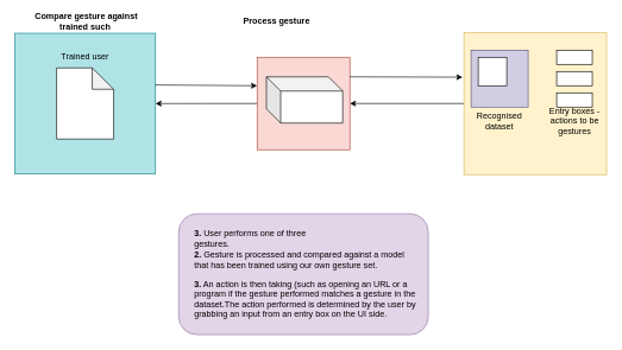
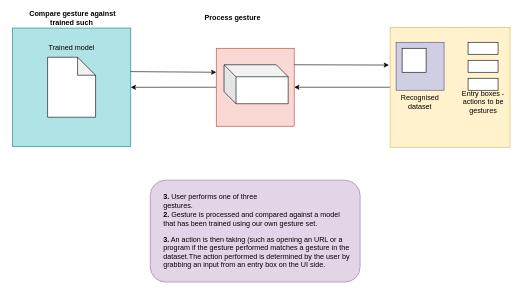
- <mxCell id="19" value="Trained user" style="text;html=1;strokeColor=none;fillColor=none;align=center;verticalAlign=middle;whiteSpace=wrap;rounded=0;" vertex="1" parent="1"><mxGeometry x="68.75" y="70" width="100" height="20" as="geometry" /></mxCell>
+ <mxCell id="19" value="Trained model" style="text;html=1;strokeColor=none;fillColor=none;align=center;verticalAlign=middle;whiteSpace=wrap;rounded=0;" vertex="1" parent="1"><mxGeometry x="68.75" y="70" width="100" height="20" as="geometry" /></mxCell>
